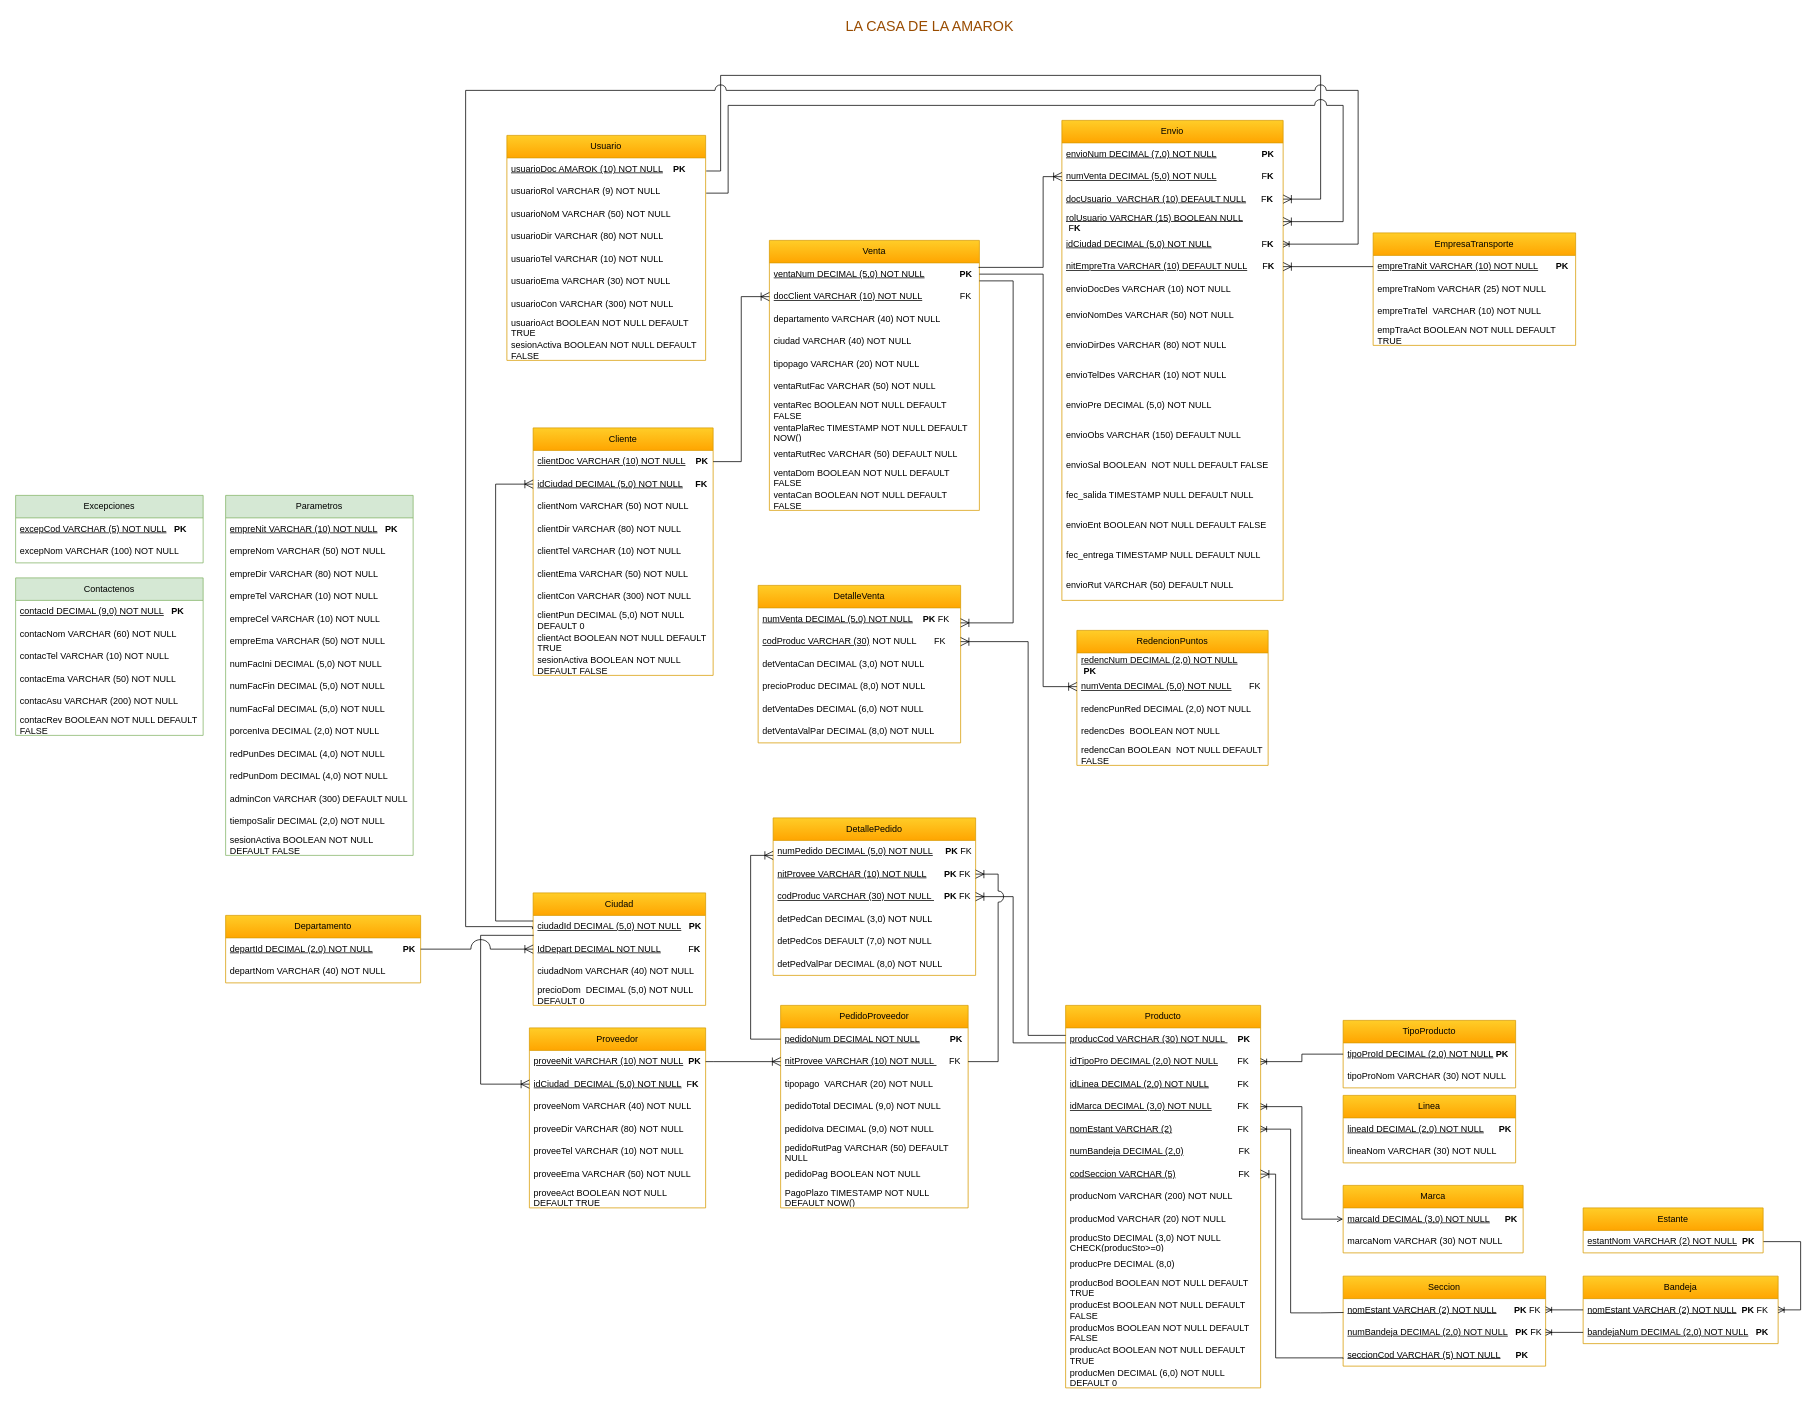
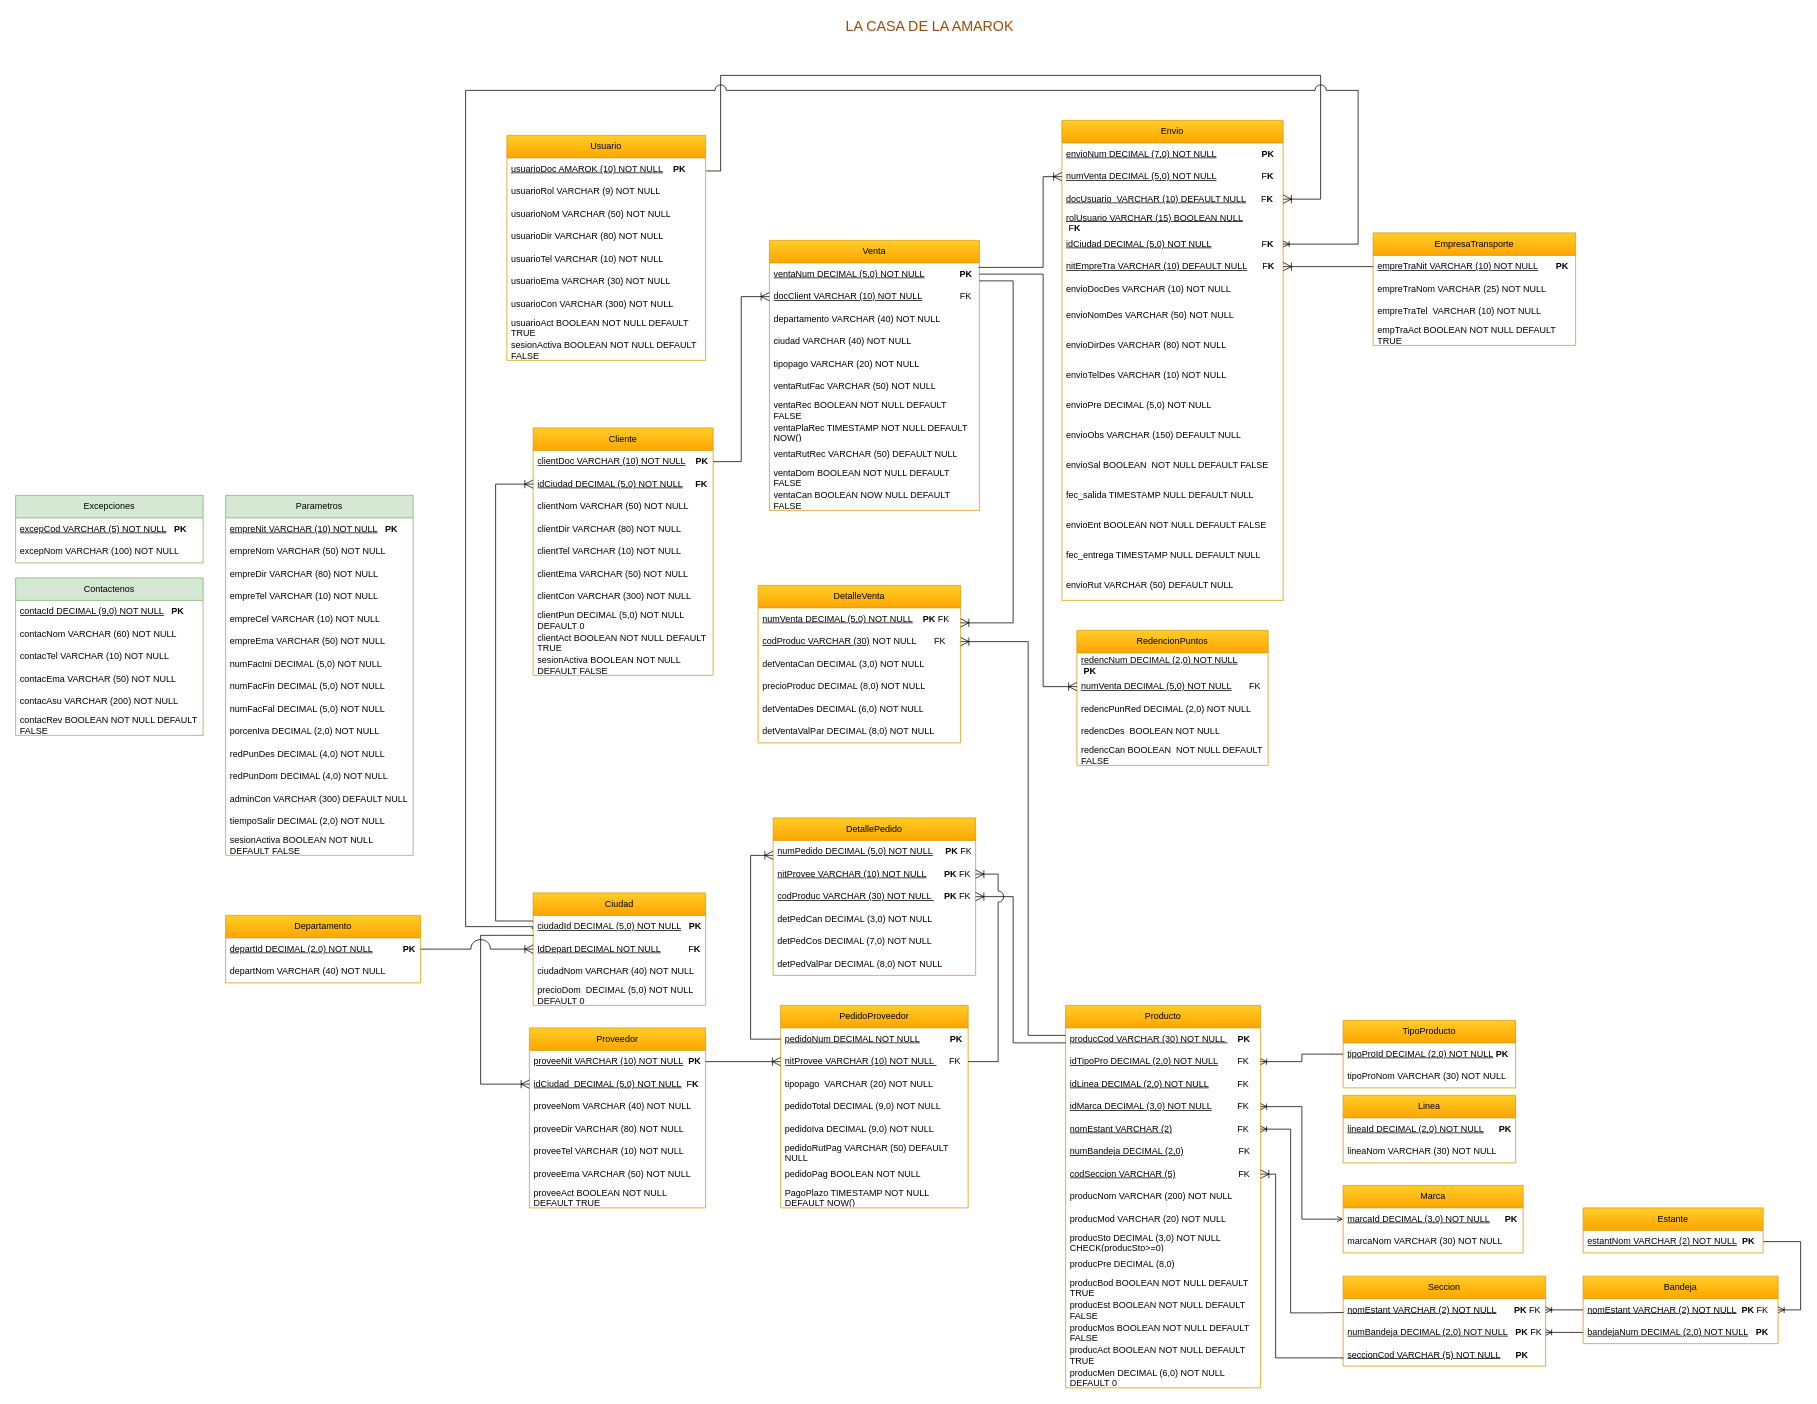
- <mxCell id="187" value="" style="edgeStyle=orthogonalEdgeStyle;fontSize=12;html=1;endArrow=ERoneToMany;rounded=0;exitX=1.003;exitY=0.567;exitDx=0;exitDy=0;endSize=9;jumpStyle=arc;jumpSize=16;exitPerimeter=0;entryX=1;entryY=0.5;entryDx=0;entryDy=0;" edge="1" parent="1" source="178" target="110"><mxGeometry width="100" height="100" relative="1" as="geometry"><mxPoint x="954" y="257" as="sourcePoint" /><mxPoint x="1720" y="295" as="targetPoint" /><Array as="points"><mxPoint x="970" y="257" /><mxPoint x="970" y="140" /><mxPoint x="1790" y="140" /><mxPoint x="1790" y="295" /></Array></mxGeometry></mxCell>
- <mxCell id="24" value="ventaCan BOOLEAN NOT NULL DEFAULT FALSE" style="text;strokeColor=none;fillColor=none;align=left;verticalAlign=middle;spacingLeft=4;spacingRight=4;overflow=hidden;points=[[0,0.5],[1,0.5]];portConstraint=eastwest;rotatable=0;whiteSpace=wrap;html=1;" vertex="1" parent="13"><mxGeometry y="330" width="280" height="30" as="geometry" /></mxCell>
+ <mxCell id="24" value="ventaCan BOOLEAN NOW NULL DEFAULT FALSE" style="text;strokeColor=none;fillColor=none;align=left;verticalAlign=middle;spacingLeft=4;spacingRight=4;overflow=hidden;points=[[0,0.5],[1,0.5]];portConstraint=eastwest;rotatable=0;whiteSpace=wrap;html=1;" vertex="1" parent="13"><mxGeometry y="330" width="280" height="30" as="geometry" /></mxCell>
- <mxCell id="102" value="detPedCos DEFAULT (7,0) NOT NULL" style="text;strokeColor=none;fillColor=none;align=left;verticalAlign=middle;spacingLeft=4;spacingRight=4;overflow=hidden;points=[[0,0.5],[1,0.5]];portConstraint=eastwest;rotatable=0;whiteSpace=wrap;html=1;" parent="97" vertex="1"><mxGeometry y="150" width="270" height="30" as="geometry" /></mxCell>
+ <mxCell id="102" value="detPedCos DECIMAL (7,0) NOT NULL" style="text;strokeColor=none;fillColor=none;align=left;verticalAlign=middle;spacingLeft=4;spacingRight=4;overflow=hidden;points=[[0,0.5],[1,0.5]];portConstraint=eastwest;rotatable=0;whiteSpace=wrap;html=1;" parent="97" vertex="1"><mxGeometry y="150" width="270" height="30" as="geometry" /></mxCell>
